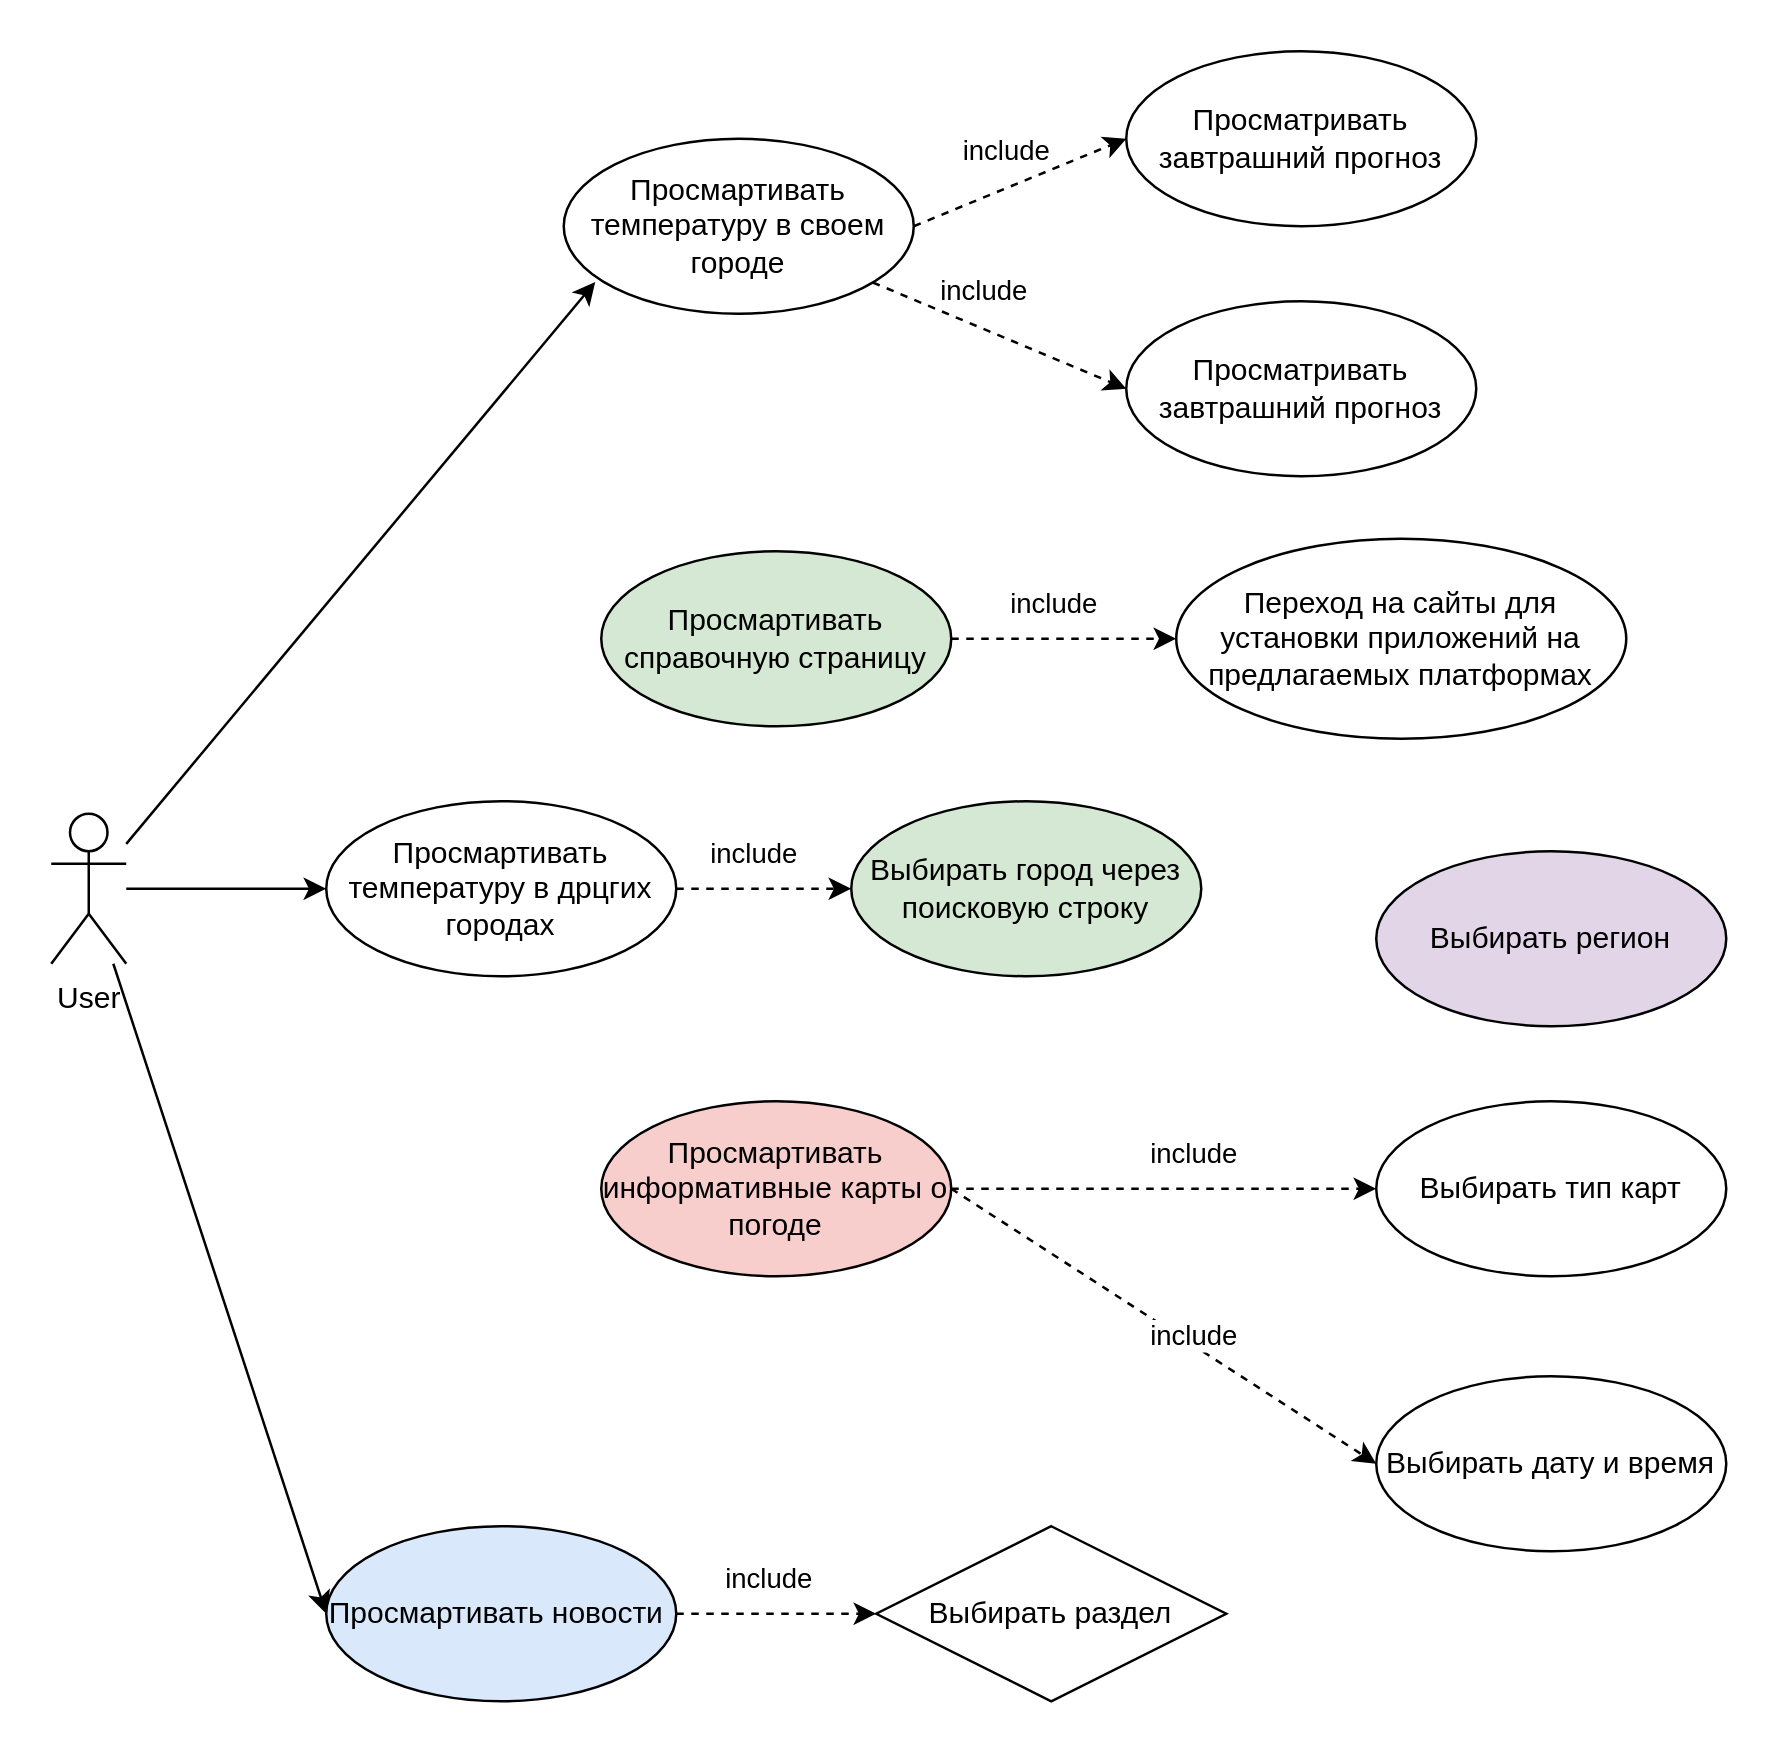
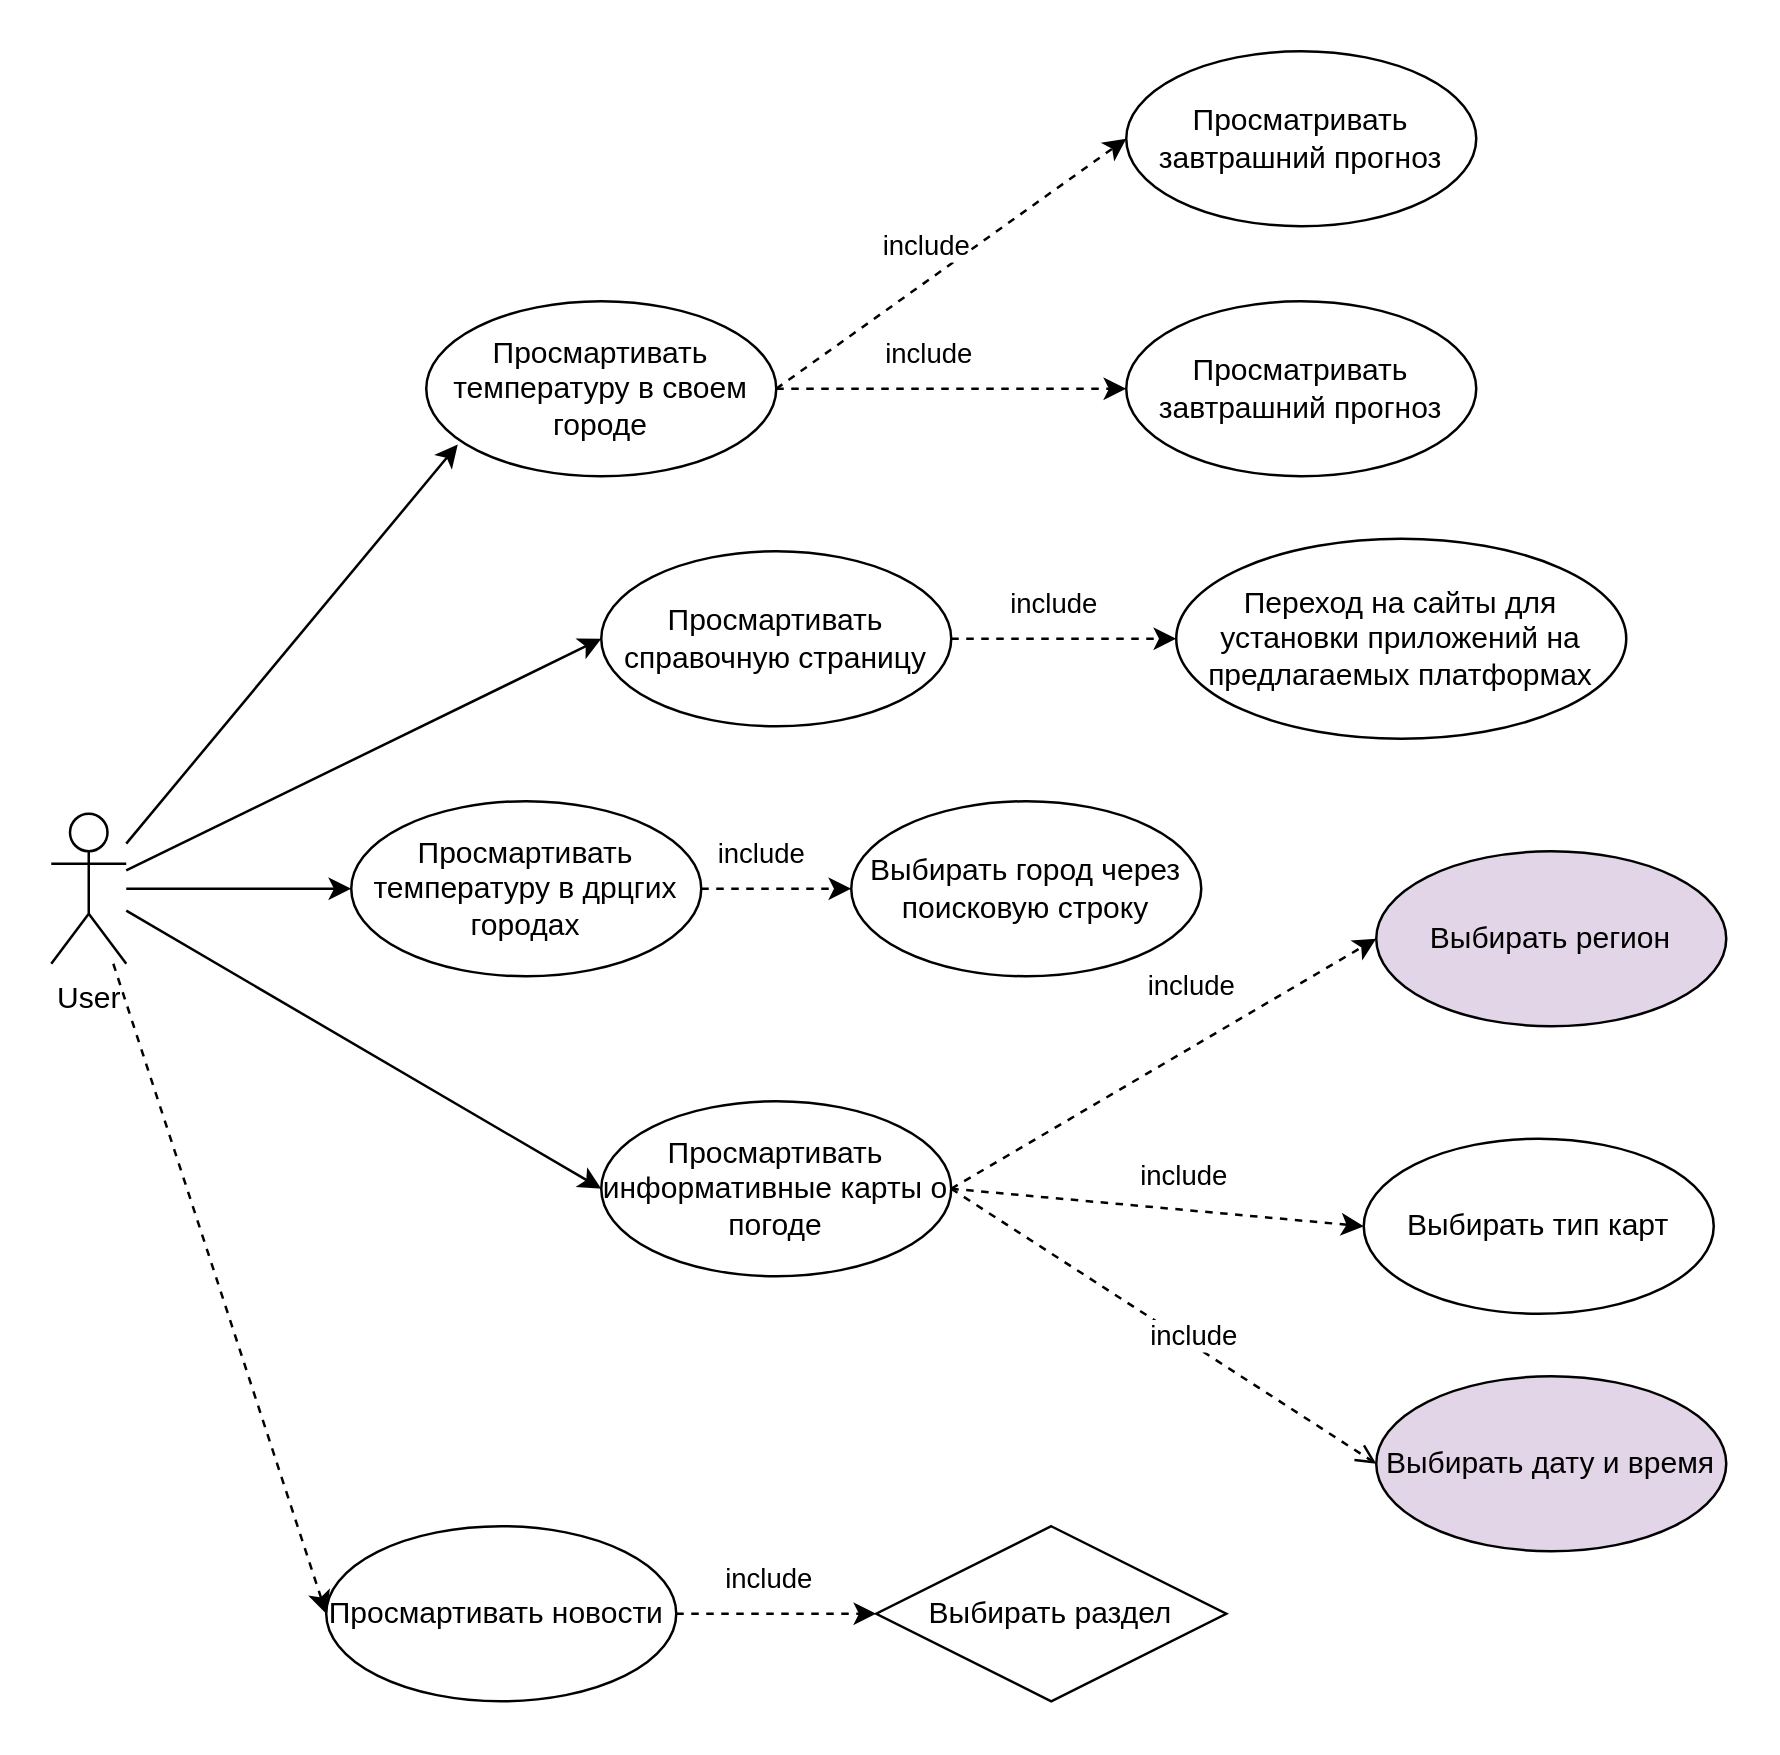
- <mxCell id="10" value="Просмартивать температуру в своем городе" style="ellipse;whiteSpace=wrap;html=1;" vertex="1" parent="1"><mxGeometry x="225" y="55" width="140" height="70" as="geometry" /></mxCell>
+ <mxCell id="10" value="Просмартивать температуру в своем городе" style="ellipse;whiteSpace=wrap;html=1;" vertex="1" parent="1"><mxGeometry x="170" width="140" height="70" as="geometry" y="120" /></mxCell>
- <mxCell id="18" value="Просмартивать справочную страницу" style="ellipse;whiteSpace=wrap;html=1;fillColor=#d5e8d4;" vertex="1" parent="1"><mxGeometry x="240" y="220" width="140" height="70" as="geometry" /></mxCell>
+ <mxCell id="18" value="Просмартивать справочную страницу" style="ellipse;whiteSpace=wrap;html=1;" vertex="1" parent="1"><mxGeometry x="240" y="220" width="140" height="70" as="geometry" /></mxCell>
+ <mxCell id="3" style="edgeStyle=none;html=1;entryX=0;entryY=0.5;entryDx=0;entryDy=0;" edge="1" parent="1" source="7" target="18"><mxGeometry relative="1" as="geometry" /></mxCell>
- <mxCell id="13" value="Просмартивать температуру в дрцгих городах" style="ellipse;whiteSpace=wrap;html=1;" vertex="1" parent="1"><mxGeometry x="130" y="320" width="140" height="70" as="geometry" /></mxCell>
+ <mxCell id="13" value="Просмартивать температуру в дрцгих городах" style="ellipse;whiteSpace=wrap;html=1;" vertex="1" parent="1"><mxGeometry x="140" y="320" width="140" height="70" as="geometry" /></mxCell>
- <mxCell id="19" value="Выбирать город через поисковую строку" style="ellipse;whiteSpace=wrap;html=1;fillColor=#d5e8d4;" vertex="1" parent="1"><mxGeometry x="340" y="320" width="140" height="70" as="geometry" /></mxCell>
+ <mxCell id="19" value="Выбирать город через поисковую строку" style="ellipse;whiteSpace=wrap;html=1;" vertex="1" parent="1"><mxGeometry x="340" y="320" width="140" height="70" as="geometry" /></mxCell>
+ <mxCell id="5" style="edgeStyle=none;html=1;entryX=0;entryY=0.5;entryDx=0;entryDy=0;" edge="1" parent="1" source="7" target="15"><mxGeometry relative="1" as="geometry" /></mxCell>
+ <mxCell id="27" style="edgeStyle=none;html=1;entryX=0;entryY=0.5;entryDx=0;entryDy=0;dashed=1;exitX=1;exitY=0.5;exitDx=0;exitDy=0;" edge="1" parent="1" source="15" target="24"><mxGeometry relative="1" as="geometry"><mxPoint x="400" y="474.33" as="sourcePoint" /><mxPoint x="470" y="474.33" as="targetPoint" /></mxGeometry></mxCell>
+ <mxCell id="28" value="include" style="edgeLabel;html=1;align=center;verticalAlign=middle;resizable=0;points=[];" vertex="1" connectable="0" parent="27"><mxGeometry x="0.333" relative="1" as="geometry"><mxPoint x="-17" y="-15" as="offset" /></mxGeometry></mxCell>
- <mxCell id="15" value="Просмартивать информативные карты о погоде" style="ellipse;whiteSpace=wrap;html=1;fillColor=#f8cecc;" vertex="1" parent="1"><mxGeometry x="240" y="440" width="140" height="70" as="geometry" /></mxCell>
+ <mxCell id="15" value="Просмартивать информативные карты о погоде" style="ellipse;whiteSpace=wrap;html=1;" vertex="1" parent="1"><mxGeometry x="240" y="440" width="140" height="70" as="geometry" /></mxCell>
- <mxCell id="25" value="Выбирать тип карт" style="ellipse;whiteSpace=wrap;html=1;" vertex="1" parent="1"><mxGeometry x="550" y="440" width="140" height="70" as="geometry" /></mxCell>
+ <mxCell id="25" value="Выбирать тип карт" style="ellipse;whiteSpace=wrap;html=1;" vertex="1" parent="1"><mxGeometry x="545" y="455" width="140" height="70" as="geometry" /></mxCell>
- <mxCell id="6" style="edgeStyle=none;html=1;entryX=0;entryY=0.5;entryDx=0;entryDy=0;" edge="1" parent="1" source="7" target="14"><mxGeometry relative="1" as="geometry" /></mxCell>
+ <mxCell id="6" style="edgeStyle=none;html=1;entryX=0;entryY=0.5;entryDx=0;entryDy=0;dashed=1;" edge="1" parent="1" source="7" target="14"><mxGeometry relative="1" as="geometry" /></mxCell>
- <mxCell id="31" style="edgeStyle=none;html=1;entryX=0;entryY=0.5;entryDx=0;entryDy=0;dashed=1;exitX=1;exitY=0.5;exitDx=0;exitDy=0;" edge="1" parent="1" source="15" target="26"><mxGeometry relative="1" as="geometry"><mxPoint x="400" y="495" as="sourcePoint" /><mxPoint x="480" y="445" as="targetPoint" /></mxGeometry></mxCell>
+ <mxCell id="31" style="edgeStyle=none;html=1;entryX=0;entryY=0.5;entryDx=0;entryDy=0;dashed=1;exitX=1;exitY=0.5;exitDx=0;exitDy=0;endArrow=open;" edge="1" parent="1" source="15" target="26"><mxGeometry relative="1" as="geometry"><mxPoint x="400" y="495" as="sourcePoint" /><mxPoint x="480" y="445" as="targetPoint" /></mxGeometry></mxCell>
- <mxCell id="26" value="Выбирать дату и время" style="ellipse;whiteSpace=wrap;html=1;" vertex="1" parent="1"><mxGeometry x="550" y="550" width="140" height="70" as="geometry" /></mxCell>
+ <mxCell id="26" value="Выбирать дату и время" style="ellipse;whiteSpace=wrap;html=1;fillColor=#e1d5e7;" vertex="1" parent="1"><mxGeometry x="550" y="550" width="140" height="70" as="geometry" /></mxCell>
- <mxCell id="14" value="Просмартивать новости&amp;nbsp;" style="ellipse;whiteSpace=wrap;html=1;fillColor=#dae8fc;" vertex="1" parent="1"><mxGeometry x="130" y="610" width="140" height="70" as="geometry" /></mxCell>
+ <mxCell id="14" value="Просмартивать новости&amp;nbsp;" style="ellipse;whiteSpace=wrap;html=1;" vertex="1" parent="1"><mxGeometry x="130" y="610" width="140" height="70" as="geometry" /></mxCell>
